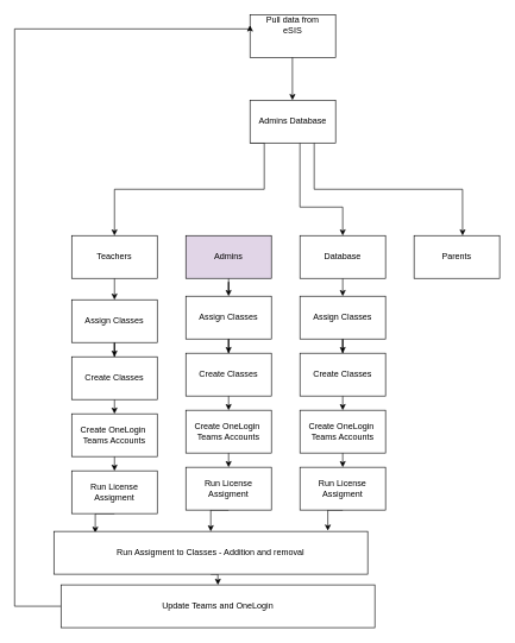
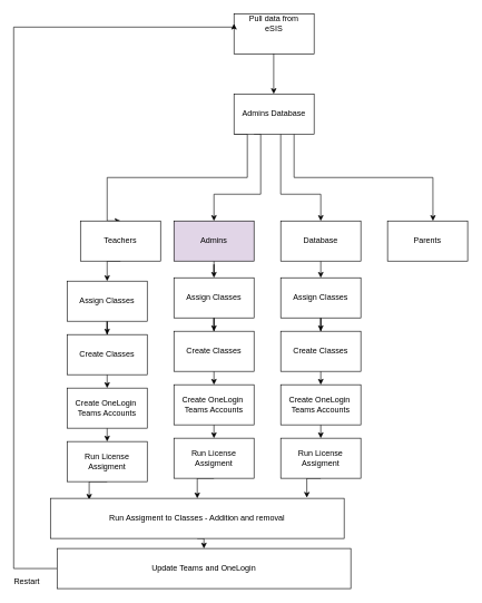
+ <mxCell id="7" style="edgeStyle=orthogonalEdgeStyle;rounded=0;orthogonalLoop=1;jettySize=auto;html=1;exitX=0.25;exitY=1;exitDx=0;exitDy=0;" edge="1" parent="1" source="9" target="13"><mxGeometry relative="1" as="geometry"><Array as="points"><mxPoint x="390" y="200" /><mxPoint x="390" y="290" /><mxPoint x="320" y="290" /></Array></mxGeometry></mxCell>
- <mxCell id="11" value="Teachers" style="rounded=0;whiteSpace=wrap;html=1;" vertex="1" parent="1"><mxGeometry x="100" y="330" width="120" height="60" as="geometry" /></mxCell>
+ <mxCell id="11" value="Teachers" style="rounded=0;whiteSpace=wrap;html=1;" vertex="1" parent="1"><mxGeometry x="120" y="330" width="120" height="60" as="geometry" /></mxCell>
+ <mxCell id="45" value="Restart" style="text;html=1;strokeColor=none;fillColor=none;align=center;verticalAlign=middle;whiteSpace=wrap;rounded=0;" vertex="1" parent="1"><mxGeometry x="20" y="860" width="40" height="20" as="geometry" /></mxCell>
